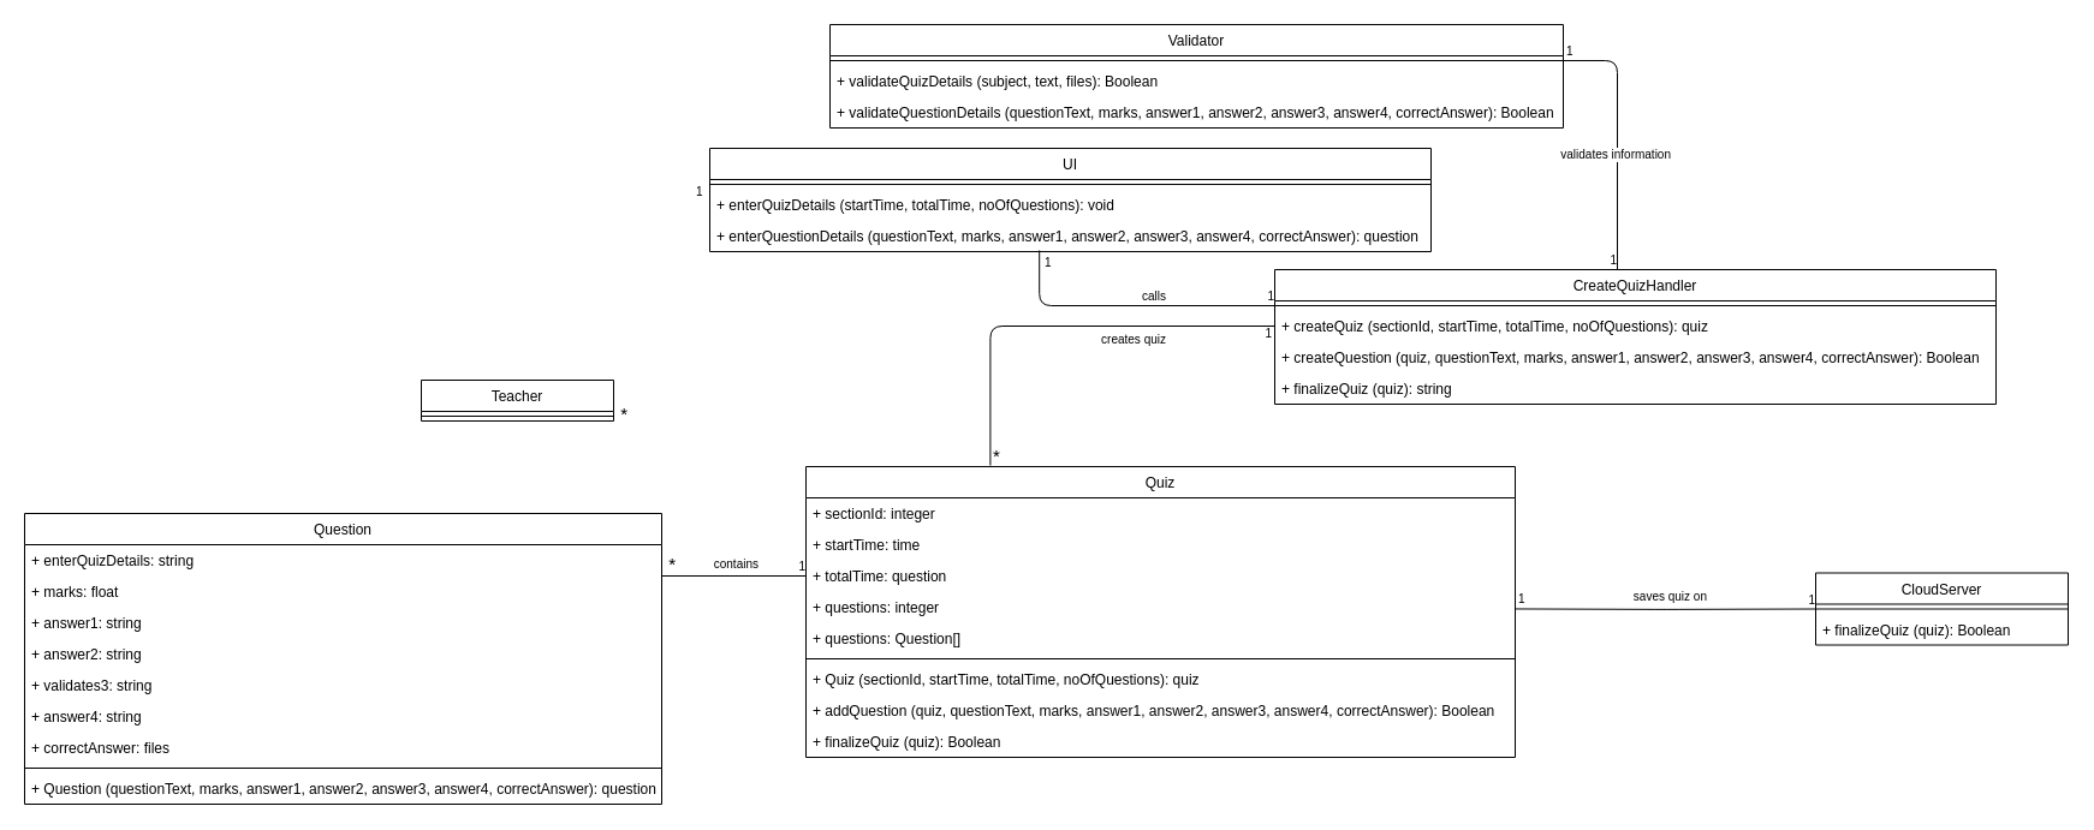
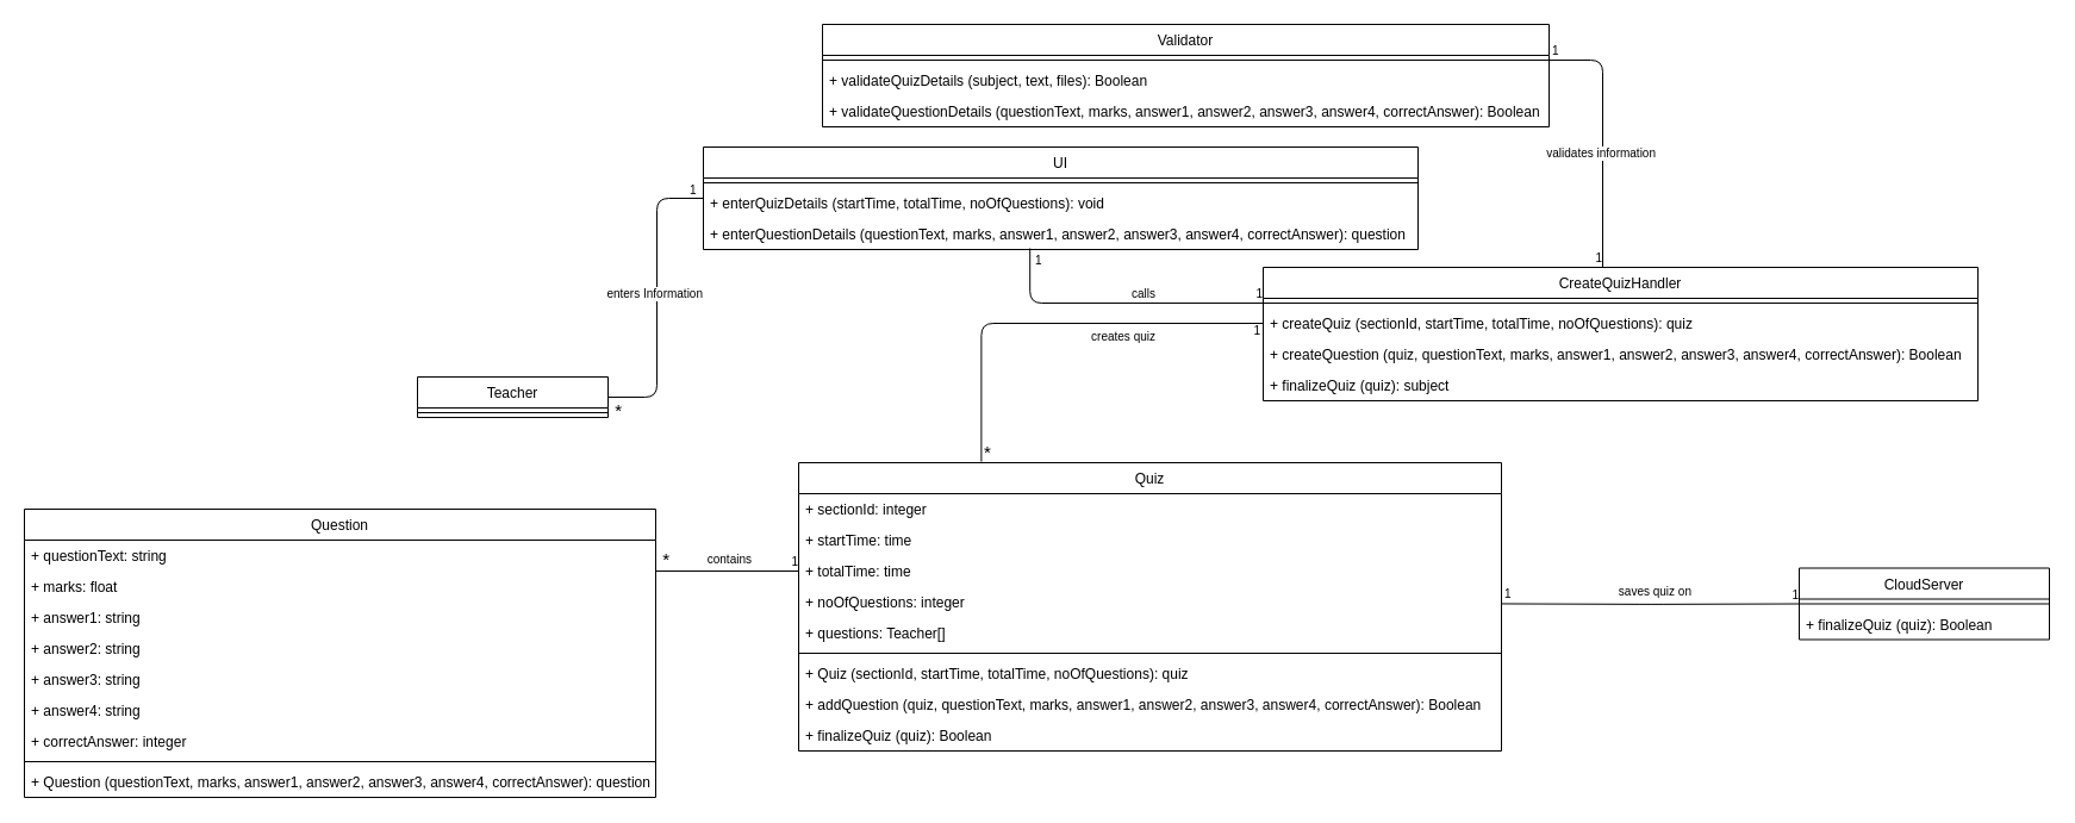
+ <mxCell id="2" value="" style="endArrow=none;html=1;edgeStyle=orthogonalEdgeStyle;entryX=0;entryY=0.5;entryDx=0;entryDy=0;exitX=1;exitY=0.5;exitDx=0;exitDy=0;" parent="1" source="29" target="16" edge="1"><mxGeometry relative="1" as="geometry"><mxPoint x="512" y="344" as="sourcePoint" /><mxPoint x="670" y="251" as="targetPoint" /><Array as="points"><mxPoint x="551" y="333" /><mxPoint x="551" y="166" /></Array></mxGeometry></mxCell>
+ <mxCell id="3" value="enters Information" style="resizable=0;html=1;align=right;verticalAlign=bottom;labelBackgroundColor=#ffffff;fontSize=10;" parent="2" connectable="0" vertex="1"><mxGeometry x="1" relative="1" as="geometry"><mxPoint y="88" as="offset" /></mxGeometry></mxCell>
- <mxCell id="24" value="+ finalizeQuiz (quiz): string" style="text;strokeColor=none;fillColor=none;align=left;verticalAlign=top;spacingLeft=4;spacingRight=4;overflow=hidden;rotatable=0;points=[[0,0.5],[1,0.5]];portConstraint=eastwest;" parent="20" vertex="1"><mxGeometry y="86" width="600" height="26" as="geometry" /></mxCell>
+ <mxCell id="24" value="+ finalizeQuiz (quiz): subject" style="text;strokeColor=none;fillColor=none;align=left;verticalAlign=top;spacingLeft=4;spacingRight=4;overflow=hidden;rotatable=0;points=[[0,0.5],[1,0.5]];portConstraint=eastwest;" parent="20" vertex="1"><mxGeometry y="86" width="600" height="26" as="geometry" /></mxCell>
- <mxCell id="40" value="+ enterQuizDetails: string" style="text;strokeColor=none;fillColor=none;align=left;verticalAlign=top;spacingLeft=4;spacingRight=4;overflow=hidden;rotatable=0;points=[[0,0.5],[1,0.5]];portConstraint=eastwest;" parent="39" vertex="1"><mxGeometry y="26" width="530" height="26" as="geometry" /></mxCell>
+ <mxCell id="40" value="+ questionText: string" style="text;strokeColor=none;fillColor=none;align=left;verticalAlign=top;spacingLeft=4;spacingRight=4;overflow=hidden;rotatable=0;points=[[0,0.5],[1,0.5]];portConstraint=eastwest;" parent="39" vertex="1"><mxGeometry y="26" width="530" height="26" as="geometry" /></mxCell>
- <mxCell id="57" value="+ totalTime: question" style="text;strokeColor=none;fillColor=none;align=left;verticalAlign=top;spacingLeft=4;spacingRight=4;overflow=hidden;rotatable=0;points=[[0,0.5],[1,0.5]];portConstraint=eastwest;" parent="54" vertex="1"><mxGeometry y="78" width="590" height="26" as="geometry" /></mxCell>
+ <mxCell id="57" value="+ totalTime: time" style="text;strokeColor=none;fillColor=none;align=left;verticalAlign=top;spacingLeft=4;spacingRight=4;overflow=hidden;rotatable=0;points=[[0,0.5],[1,0.5]];portConstraint=eastwest;" parent="54" vertex="1"><mxGeometry y="78" width="590" height="26" as="geometry" /></mxCell>
- <mxCell id="58" value="+ questions: integer" style="text;strokeColor=none;fillColor=none;align=left;verticalAlign=top;spacingLeft=4;spacingRight=4;overflow=hidden;rotatable=0;points=[[0,0.5],[1,0.5]];portConstraint=eastwest;" parent="54" vertex="1"><mxGeometry y="104" width="590" height="26" as="geometry" /></mxCell>
+ <mxCell id="58" value="+ noOfQuestions: integer" style="text;strokeColor=none;fillColor=none;align=left;verticalAlign=top;spacingLeft=4;spacingRight=4;overflow=hidden;rotatable=0;points=[[0,0.5],[1,0.5]];portConstraint=eastwest;" parent="54" vertex="1"><mxGeometry y="104" width="590" height="26" as="geometry" /></mxCell>
- <mxCell id="59" value="+ questions: Question[]" style="text;strokeColor=none;fillColor=none;align=left;verticalAlign=top;spacingLeft=4;spacingRight=4;overflow=hidden;rotatable=0;points=[[0,0.5],[1,0.5]];portConstraint=eastwest;" parent="54" vertex="1"><mxGeometry y="130" width="590" height="26" as="geometry" /></mxCell>
+ <mxCell id="59" value="+ questions: Teacher[]" style="text;strokeColor=none;fillColor=none;align=left;verticalAlign=top;spacingLeft=4;spacingRight=4;overflow=hidden;rotatable=0;points=[[0,0.5],[1,0.5]];portConstraint=eastwest;" parent="54" vertex="1"><mxGeometry y="130" width="590" height="26" as="geometry" /></mxCell>
- <mxCell id="44" value="+ validates3: string" style="text;strokeColor=none;fillColor=none;align=left;verticalAlign=top;spacingLeft=4;spacingRight=4;overflow=hidden;rotatable=0;points=[[0,0.5],[1,0.5]];portConstraint=eastwest;" parent="39" vertex="1"><mxGeometry y="130" width="530" height="26" as="geometry" /></mxCell>
+ <mxCell id="44" value="+ answer3: string" style="text;strokeColor=none;fillColor=none;align=left;verticalAlign=top;spacingLeft=4;spacingRight=4;overflow=hidden;rotatable=0;points=[[0,0.5],[1,0.5]];portConstraint=eastwest;" parent="39" vertex="1"><mxGeometry y="130" width="530" height="26" as="geometry" /></mxCell>
- <mxCell id="46" value="+ correctAnswer: files" style="text;strokeColor=none;fillColor=none;align=left;verticalAlign=top;spacingLeft=4;spacingRight=4;overflow=hidden;rotatable=0;points=[[0,0.5],[1,0.5]];portConstraint=eastwest;" parent="39" vertex="1"><mxGeometry y="182" width="530" height="26" as="geometry" /></mxCell>
+ <mxCell id="46" value="+ correctAnswer: integer" style="text;strokeColor=none;fillColor=none;align=left;verticalAlign=top;spacingLeft=4;spacingRight=4;overflow=hidden;rotatable=0;points=[[0,0.5],[1,0.5]];portConstraint=eastwest;" parent="39" vertex="1"><mxGeometry y="182" width="530" height="26" as="geometry" /></mxCell>
